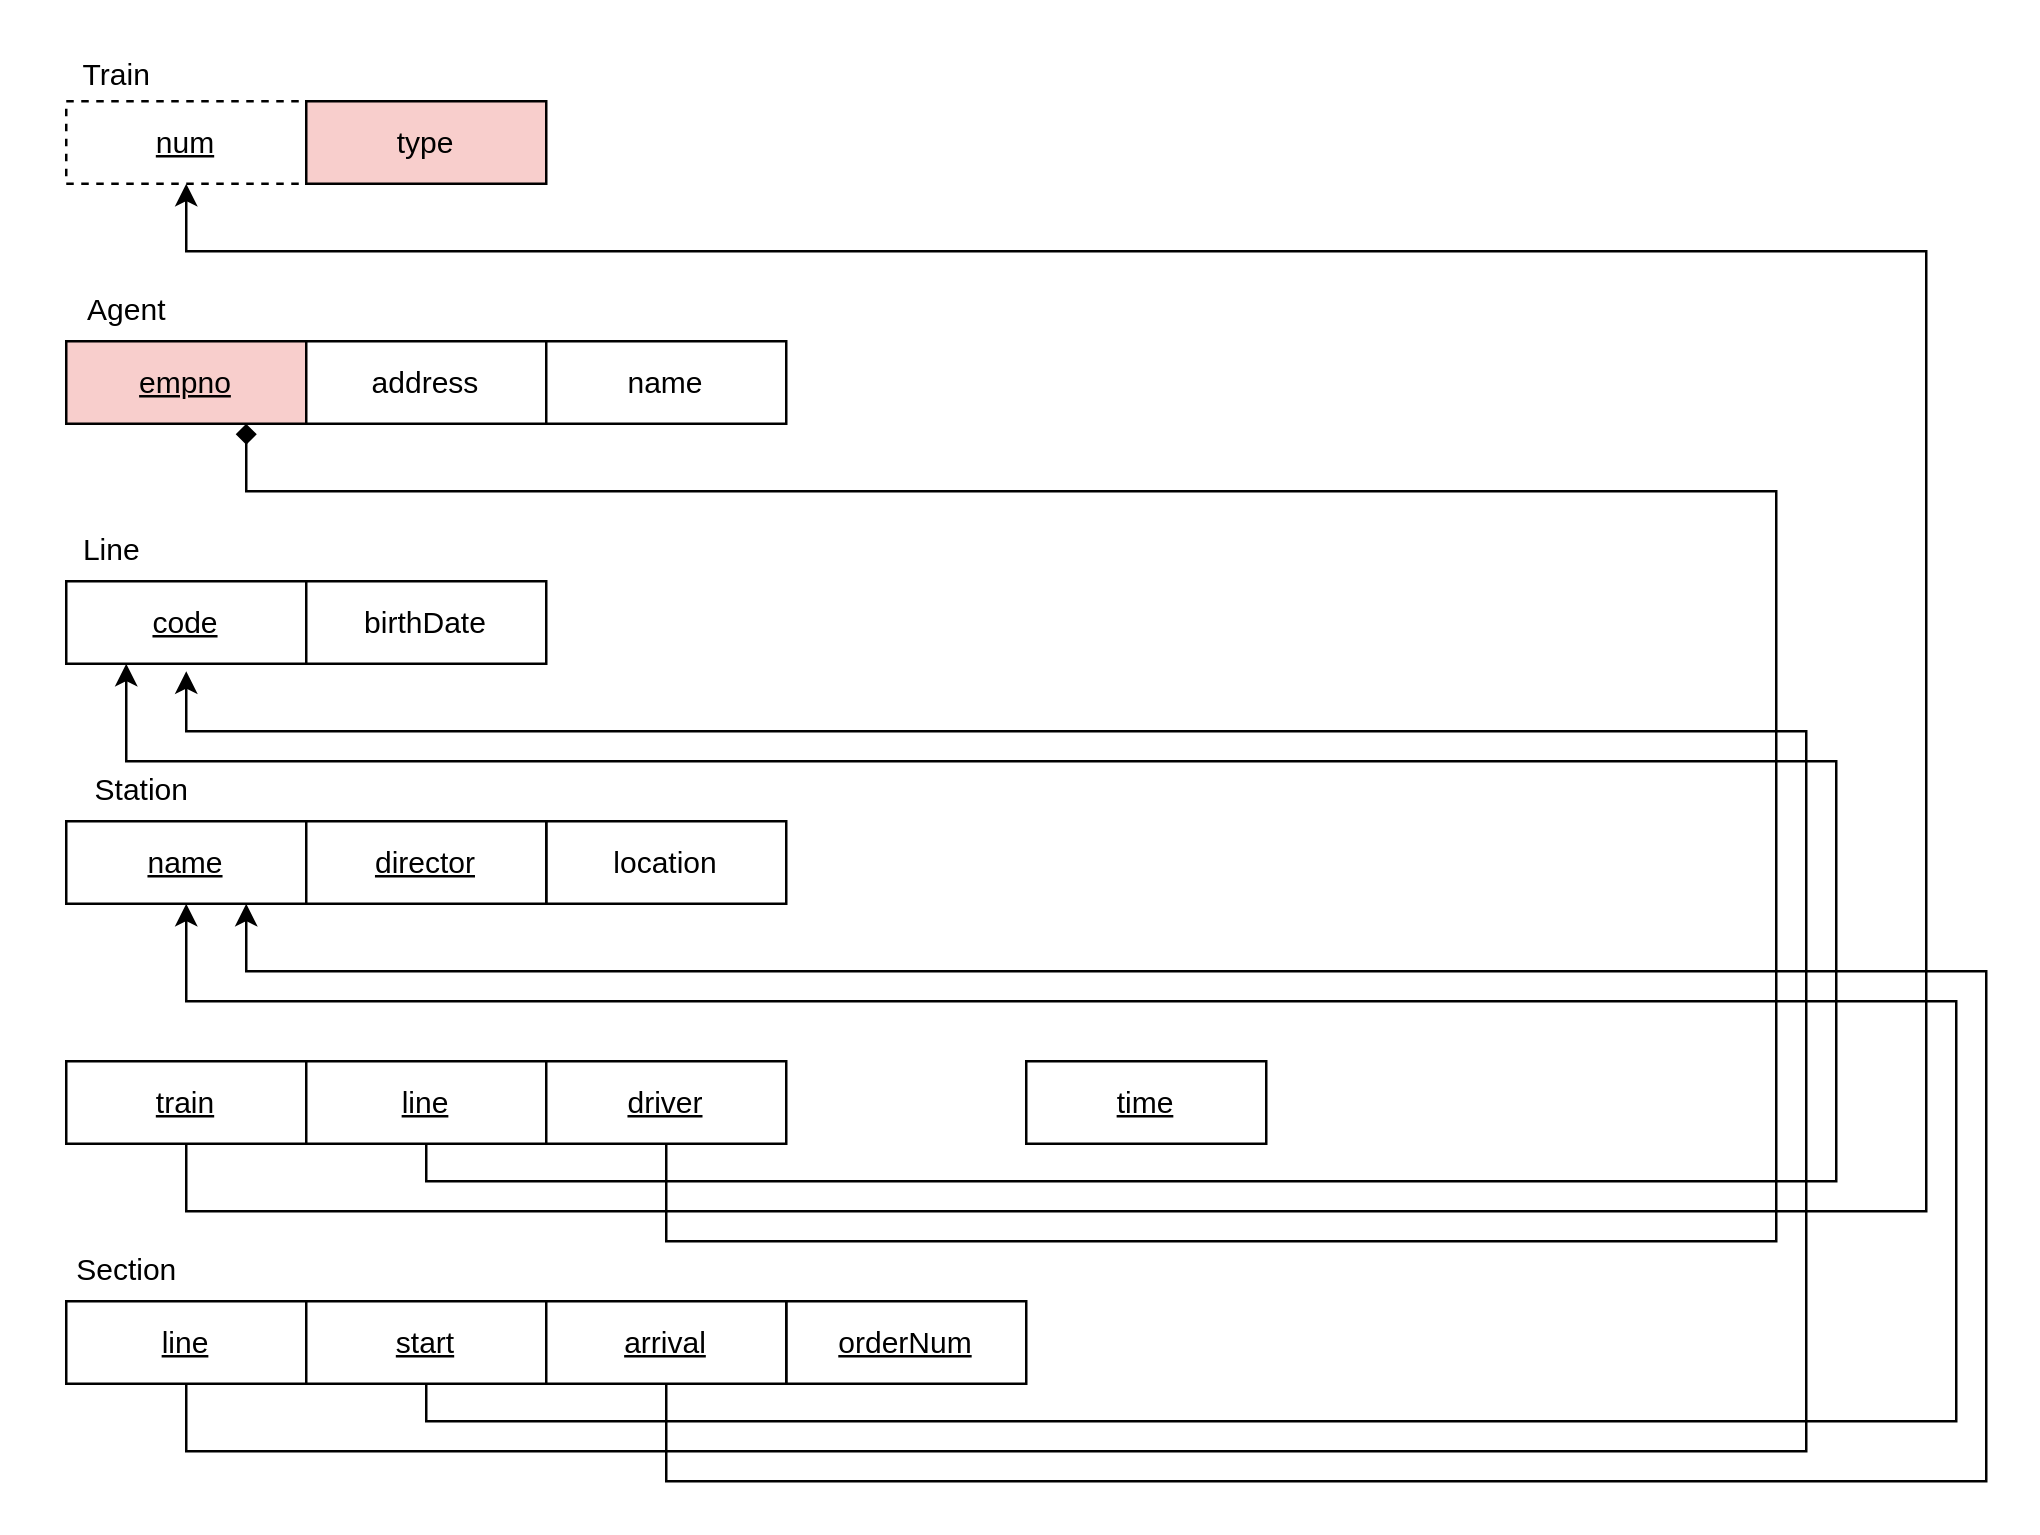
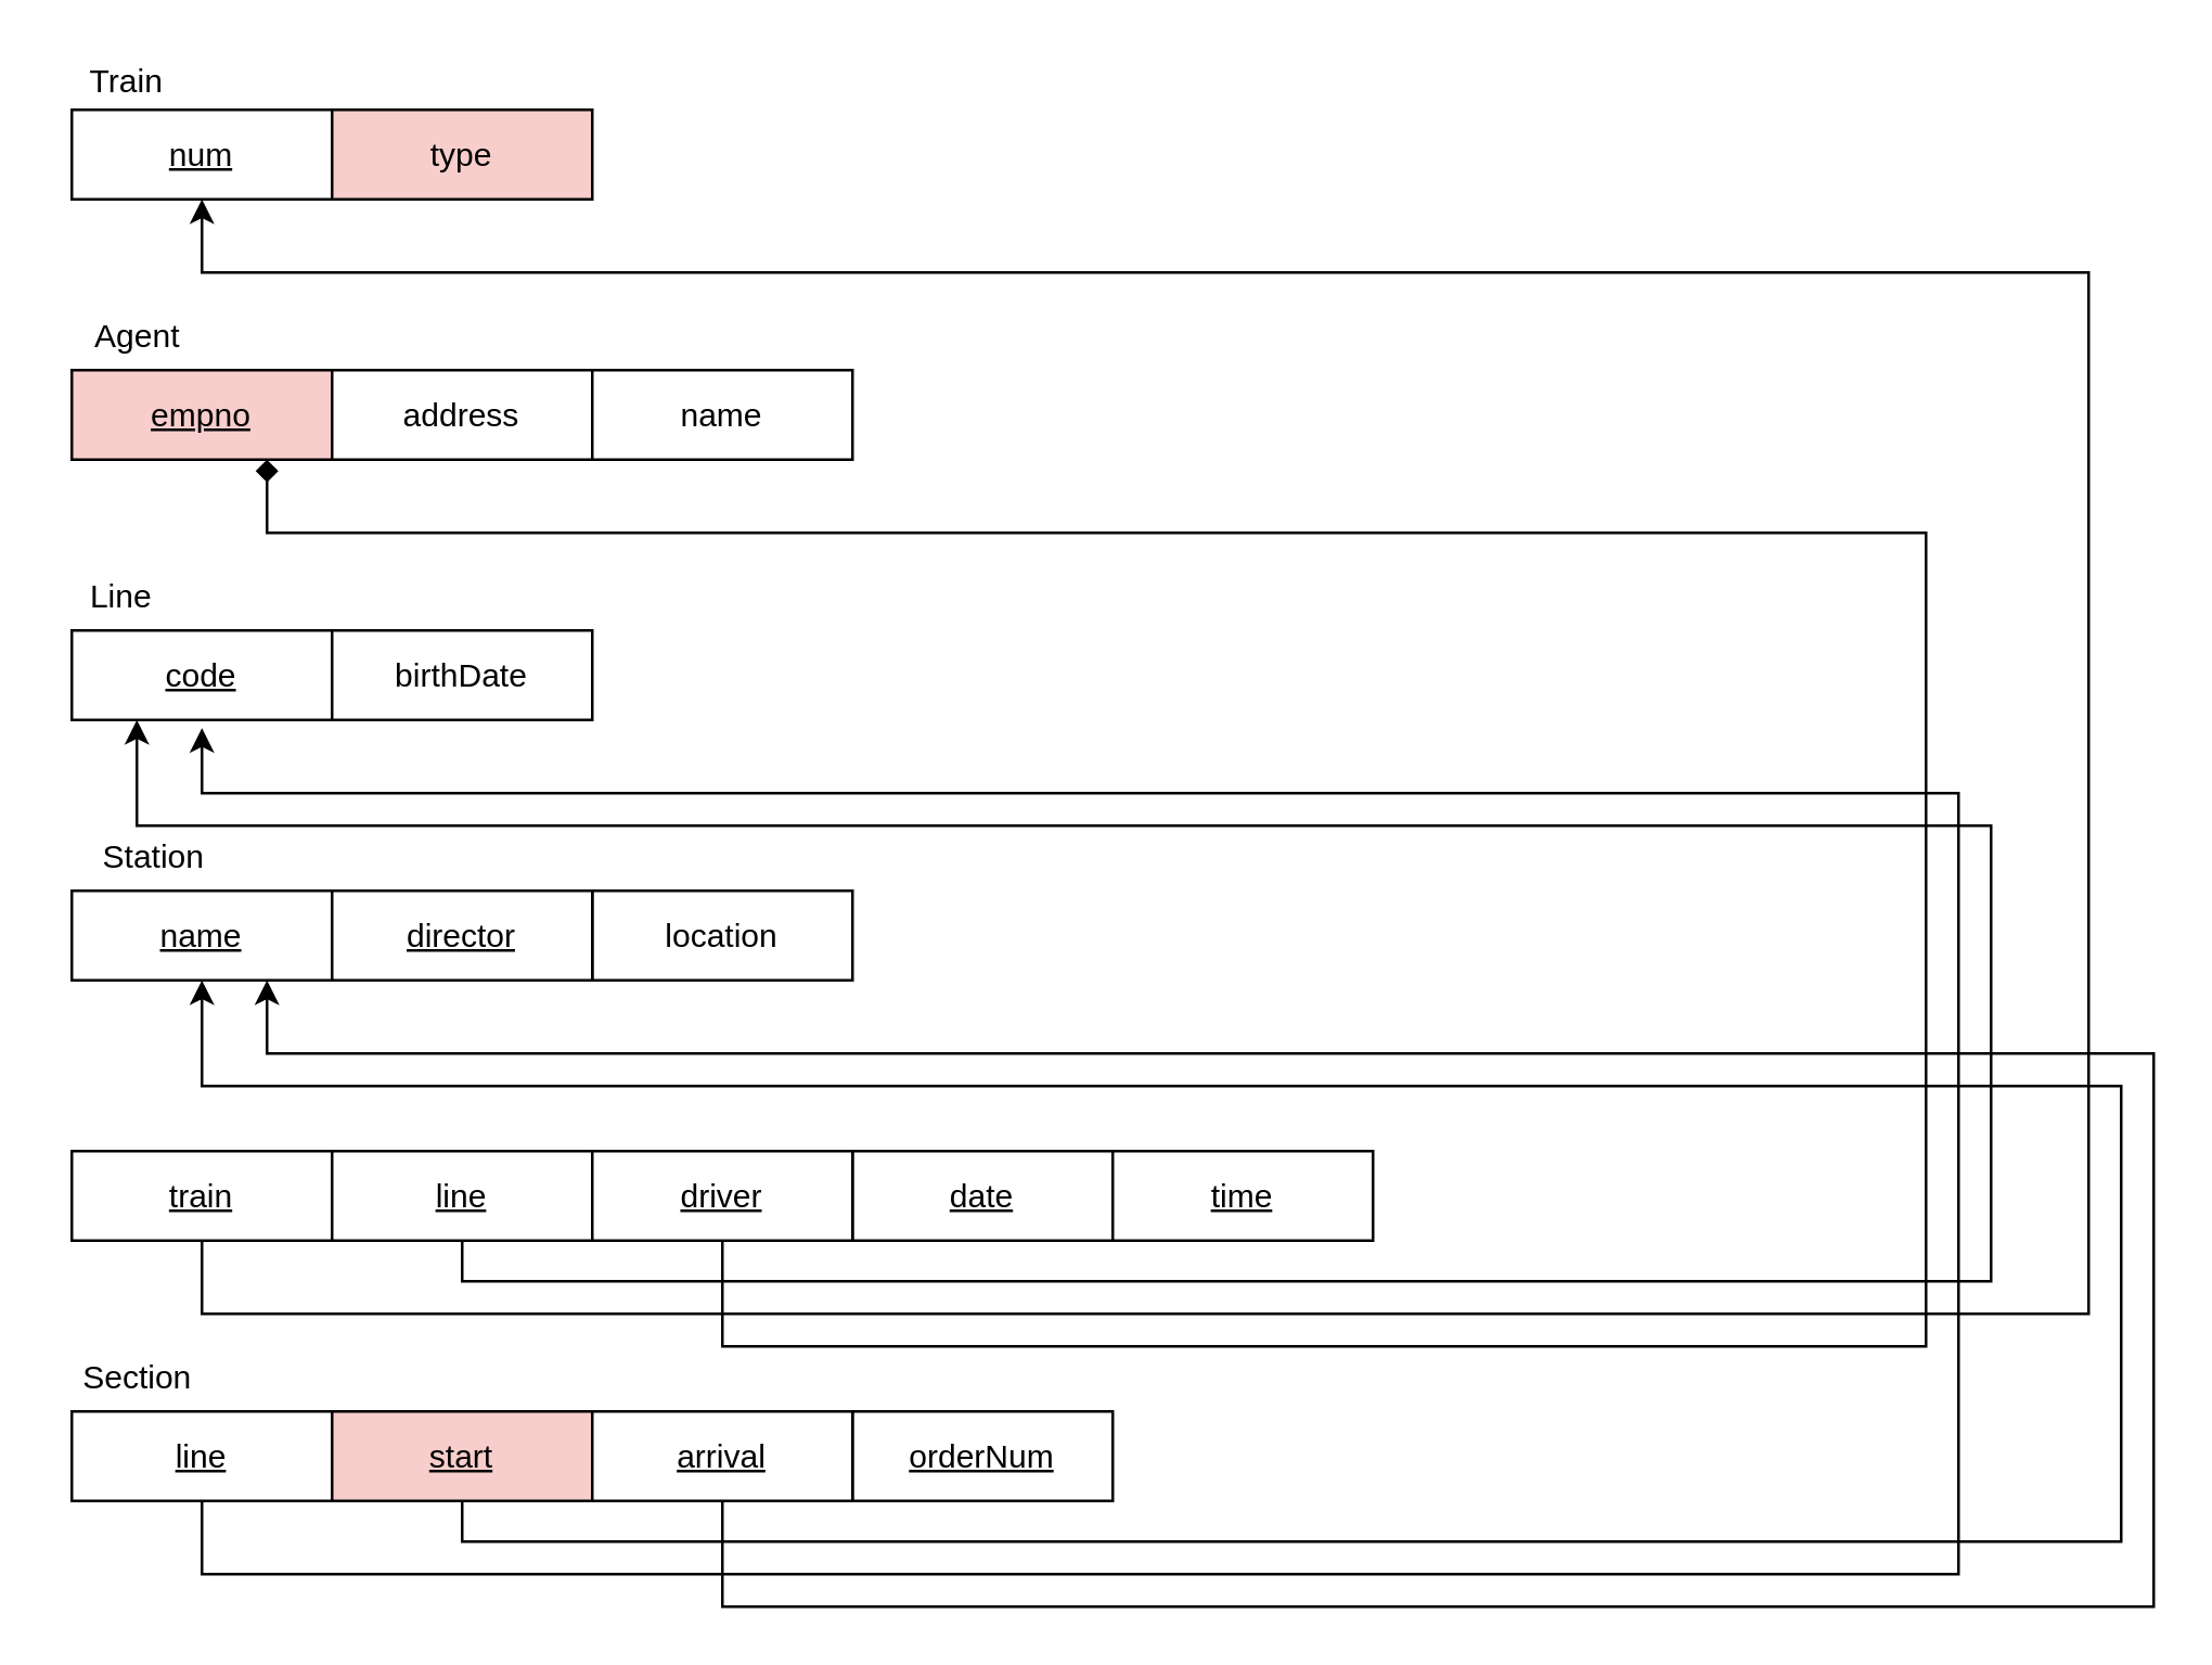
- <mxCell id="2" value="&lt;u&gt;num&lt;/u&gt;" style="rounded=0;whiteSpace=wrap;html=1;dashed=1;" vertex="1" parent="1"><mxGeometry x="26" y="40" width="96" height="33" as="geometry" /></mxCell>
+ <mxCell id="2" value="&lt;u&gt;num&lt;/u&gt;" style="rounded=0;whiteSpace=wrap;html=1;" vertex="1" parent="1"><mxGeometry x="26" y="40" width="96" height="33" as="geometry" /></mxCell>
+ <mxCell id="16" value="&lt;u&gt;date&lt;/u&gt;" style="rounded=0;whiteSpace=wrap;html=1;" vertex="1" parent="1"><mxGeometry x="314" y="424" width="96" height="33" as="geometry" /></mxCell>
- <mxCell id="24" value="&lt;u&gt;start&lt;/u&gt;" style="rounded=0;whiteSpace=wrap;html=1;" vertex="1" parent="1"><mxGeometry x="122" y="520" width="96" height="33" as="geometry" /></mxCell>
+ <mxCell id="24" value="&lt;u&gt;start&lt;/u&gt;" style="rounded=0;whiteSpace=wrap;html=1;fillColor=#f8cecc;" vertex="1" parent="1"><mxGeometry x="122" y="520" width="96" height="33" as="geometry" /></mxCell>
